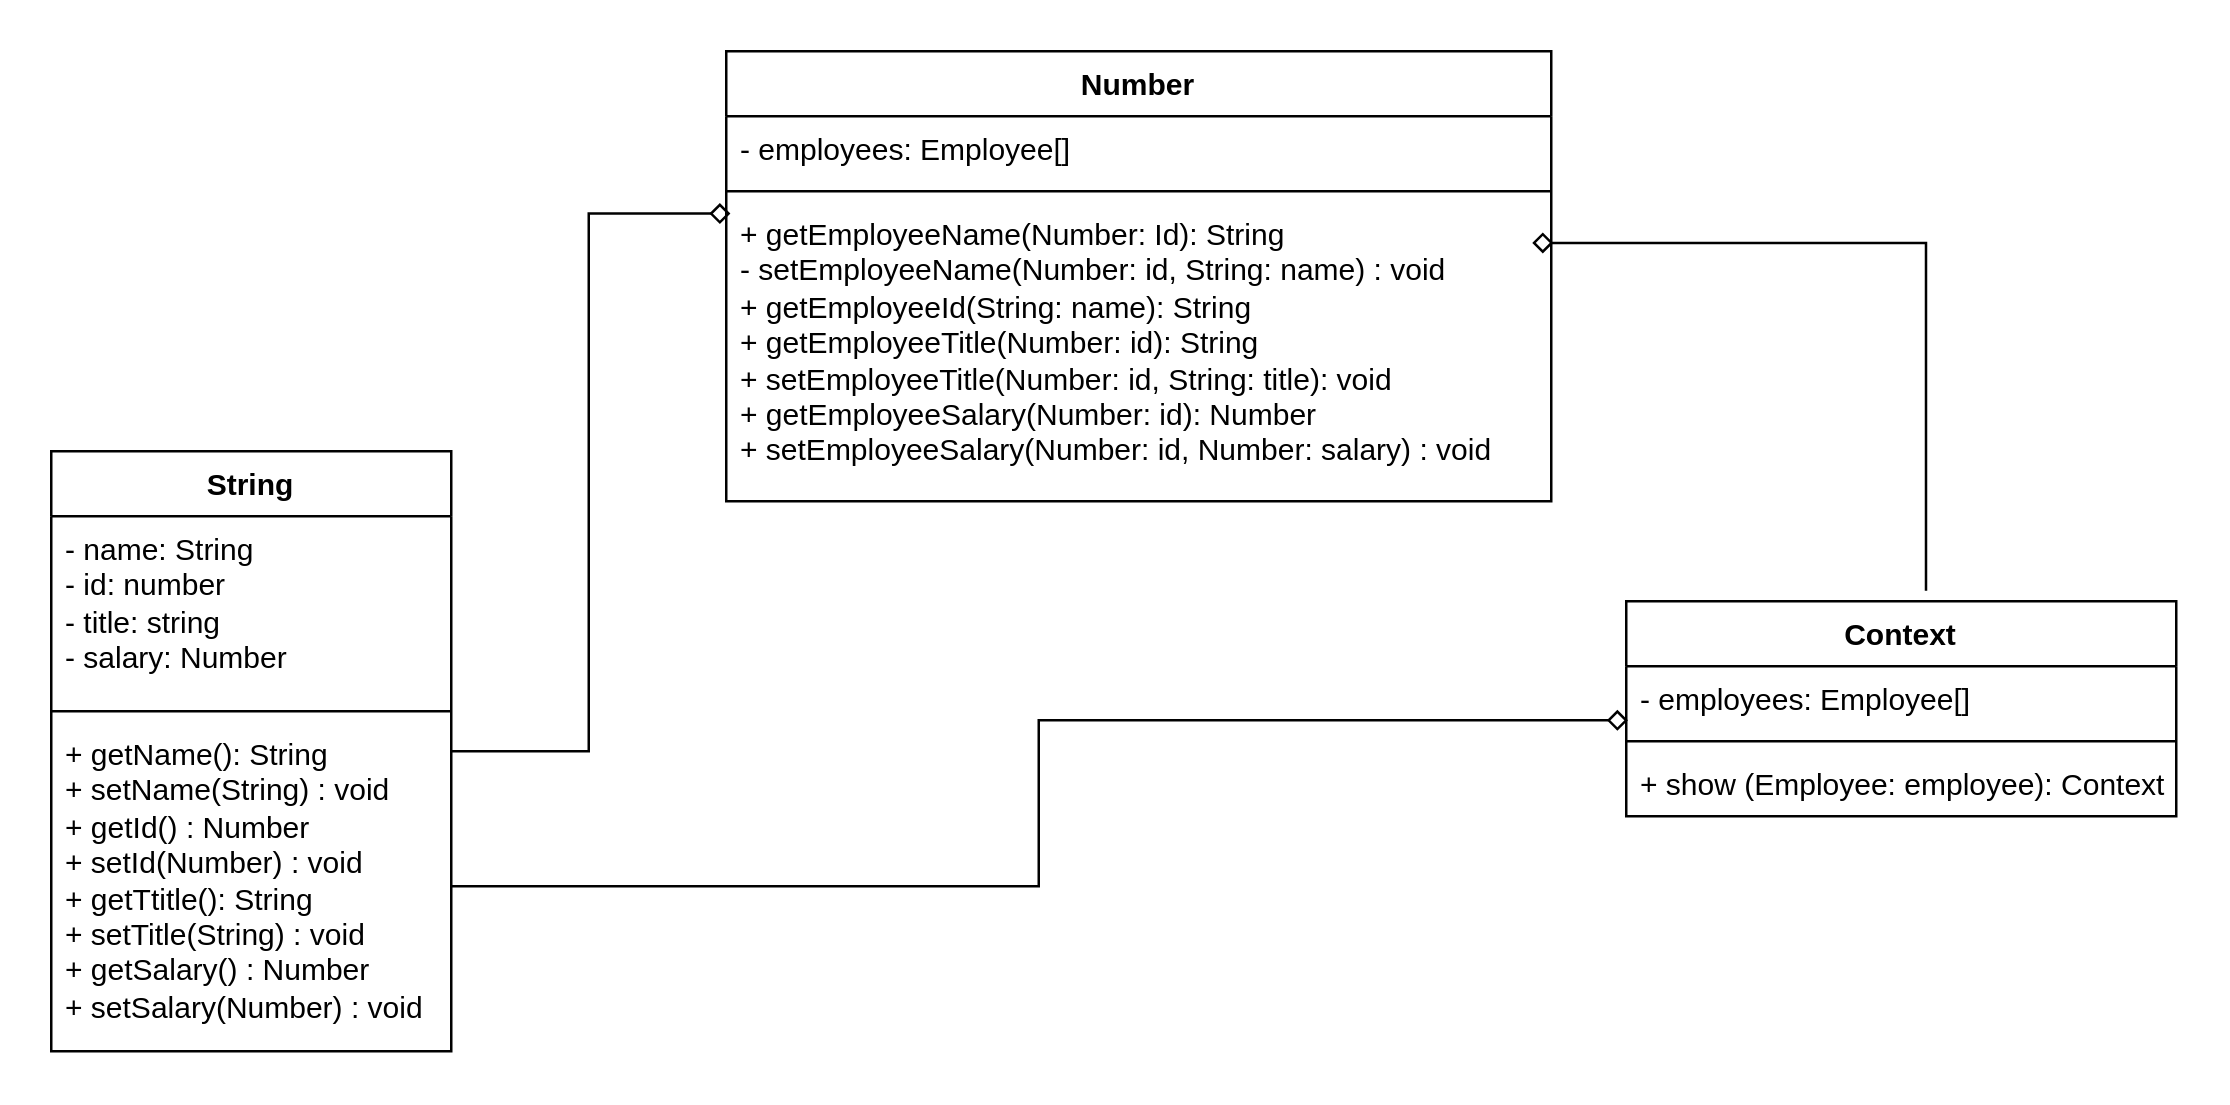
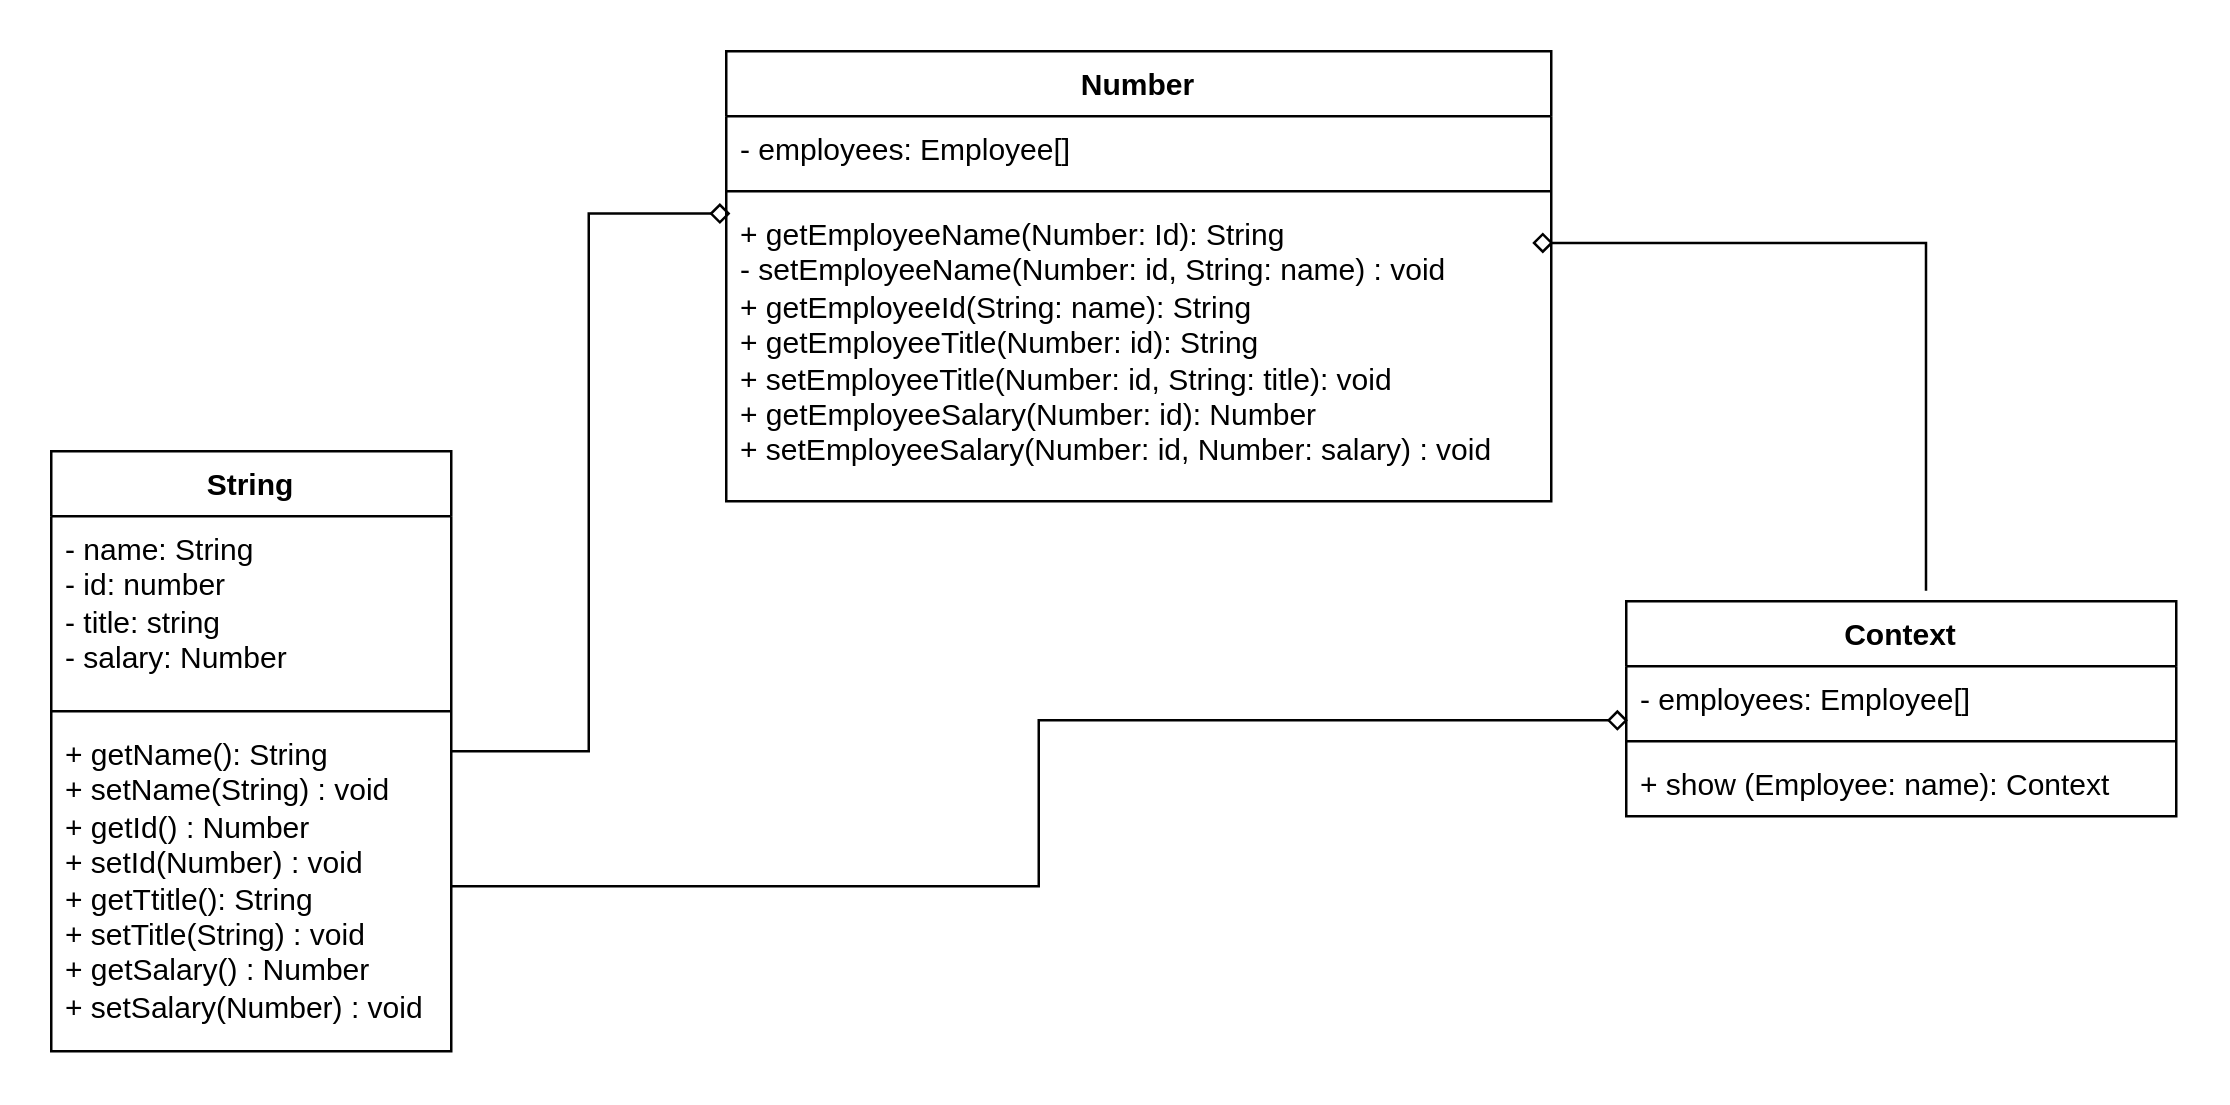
- <mxCell id="13" value="+ show (Employee: employee): Context" style="text;strokeColor=none;fillColor=none;align=left;verticalAlign=top;spacingLeft=4;spacingRight=4;overflow=hidden;rotatable=0;points=[[0,0.5],[1,0.5]];portConstraint=eastwest;whiteSpace=wrap;html=1;" vertex="1" parent="10"><mxGeometry y="60" width="220" height="26" as="geometry" /></mxCell>
+ <mxCell id="13" value="+ show (Employee: name): Context" style="text;strokeColor=none;fillColor=none;align=left;verticalAlign=top;spacingLeft=4;spacingRight=4;overflow=hidden;rotatable=0;points=[[0,0.5],[1,0.5]];portConstraint=eastwest;whiteSpace=wrap;html=1;" vertex="1" parent="10"><mxGeometry y="60" width="220" height="26" as="geometry" /></mxCell>
